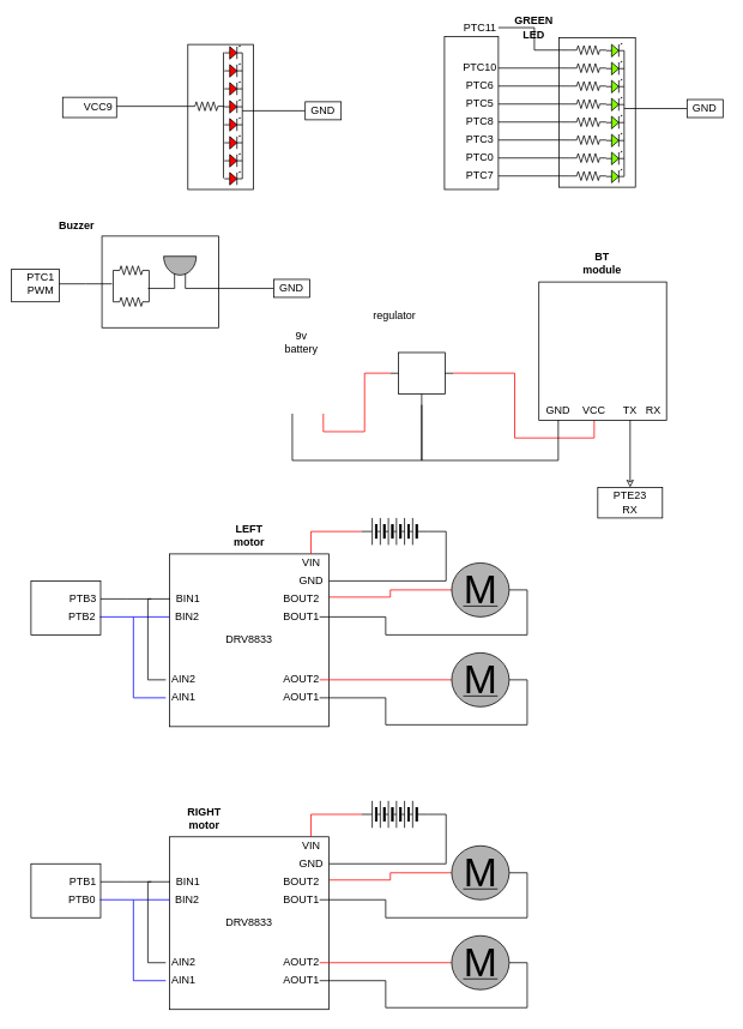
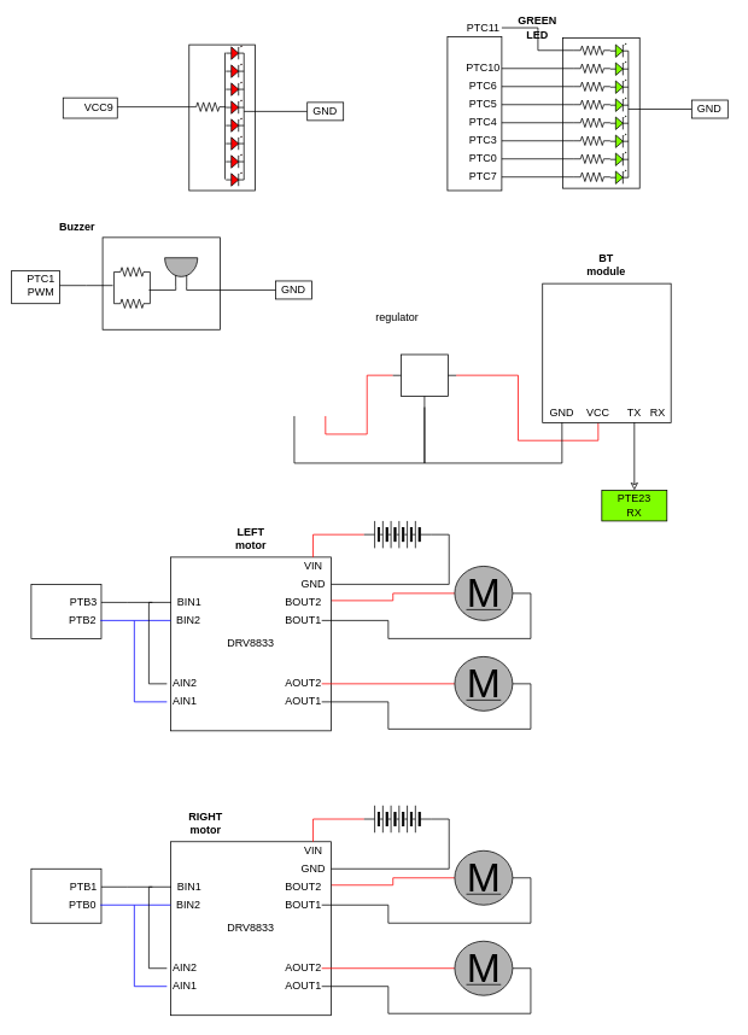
- <mxCell id="26" value="PTC8" style="text;html=1;strokeColor=none;fillColor=none;align=center;verticalAlign=middle;whiteSpace=wrap;rounded=0;" parent="1" vertex="1"><mxGeometry x="514.25" y="125" width="40" height="20" as="geometry" /></mxCell>
+ <mxCell id="26" value="PTC4" style="text;html=1;strokeColor=none;fillColor=none;align=center;verticalAlign=middle;whiteSpace=wrap;rounded=0;" parent="1" vertex="1"><mxGeometry x="514.25" y="125" width="40" height="20" as="geometry" /></mxCell>
- <mxCell id="74" value="9v battery" style="text;html=1;strokeColor=none;fillColor=none;align=center;verticalAlign=middle;whiteSpace=wrap;rounded=0;" vertex="1" parent="1"><mxGeometry x="315.38" y="370.38" width="40" height="20" as="geometry" /></mxCell>
- <mxCell id="85" value="PTE23&lt;br&gt;RX" style="rounded=0;whiteSpace=wrap;html=1;rotation=0;direction=south;" vertex="1" parent="1"><mxGeometry x="664.88" y="541.38" width="72" height="34" as="geometry" /></mxCell>
+ <mxCell id="85" value="PTE23&lt;br&gt;RX" style="rounded=0;whiteSpace=wrap;html=1;rotation=0;direction=south;fillColor=#80ff00;" vertex="1" parent="1"><mxGeometry x="664.88" y="541.38" width="72" height="34" as="geometry" /></mxCell>
